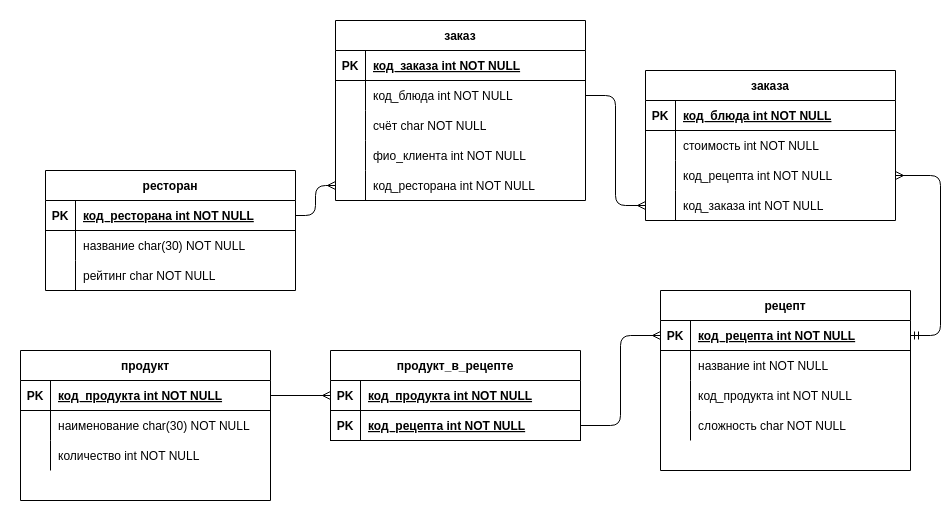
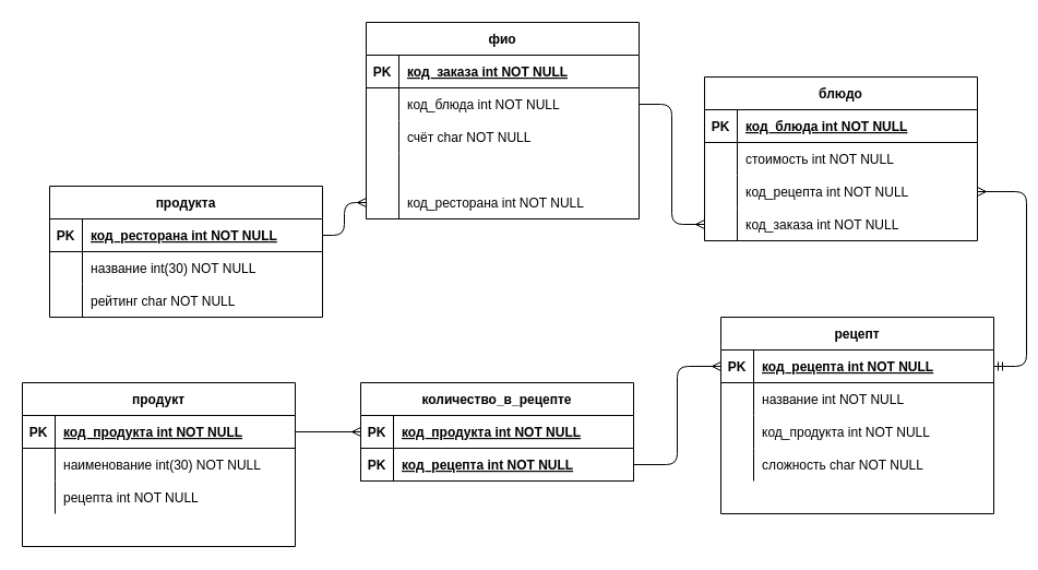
- <mxCell id="31" value="заказ" style="shape=table;startSize=30;container=1;collapsible=1;childLayout=tableLayout;fixedRows=1;rowLines=0;fontStyle=1;align=center;resizeLast=1;" parent="1" vertex="1"><mxGeometry x="335" y="20" width="250" height="180" as="geometry" /></mxCell>
+ <mxCell id="31" value="фио" style="shape=table;startSize=30;container=1;collapsible=1;childLayout=tableLayout;fixedRows=1;rowLines=0;fontStyle=1;align=center;resizeLast=1;" parent="1" vertex="1"><mxGeometry x="335" y="20" width="250" height="180" as="geometry" /></mxCell>
- <mxCell id="3" value="заказа" style="shape=table;startSize=30;container=1;collapsible=1;childLayout=tableLayout;fixedRows=1;rowLines=0;fontStyle=1;align=center;resizeLast=1;" parent="1" vertex="1"><mxGeometry x="645" y="70" width="250" height="150" as="geometry" /></mxCell>
+ <mxCell id="3" value="блюдо" style="shape=table;startSize=30;container=1;collapsible=1;childLayout=tableLayout;fixedRows=1;rowLines=0;fontStyle=1;align=center;resizeLast=1;" parent="1" vertex="1"><mxGeometry x="645" y="70" width="250" height="150" as="geometry" /></mxCell>
- <mxCell id="43" value="фио_клиента int NOT NULL" style="shape=partialRectangle;overflow=hidden;connectable=0;fillColor=none;top=0;left=0;bottom=0;right=0;align=left;spacingLeft=6;" parent="41" vertex="1"><mxGeometry x="30" width="220" height="30" as="geometry"><mxRectangle width="220" height="30" as="alternateBounds" /></mxGeometry></mxCell>
- <mxCell id="59" value="ресторан" style="shape=table;startSize=30;container=1;collapsible=1;childLayout=tableLayout;fixedRows=1;rowLines=0;fontStyle=1;align=center;resizeLast=1;" parent="1" vertex="1"><mxGeometry x="45" y="170" width="250" height="120" as="geometry" /></mxCell>
+ <mxCell id="59" value="продукта" style="shape=table;startSize=30;container=1;collapsible=1;childLayout=tableLayout;fixedRows=1;rowLines=0;fontStyle=1;align=center;resizeLast=1;" parent="1" vertex="1"><mxGeometry x="45" y="170" width="250" height="120" as="geometry" /></mxCell>
- <mxCell id="65" value="название char(30) NOT NULL" style="shape=partialRectangle;overflow=hidden;connectable=0;fillColor=none;top=0;left=0;bottom=0;right=0;align=left;spacingLeft=6;" parent="63" vertex="1"><mxGeometry x="30" width="220" height="30" as="geometry"><mxRectangle width="220" height="30" as="alternateBounds" /></mxGeometry></mxCell>
+ <mxCell id="65" value="название int(30) NOT NULL" style="shape=partialRectangle;overflow=hidden;connectable=0;fillColor=none;top=0;left=0;bottom=0;right=0;align=left;spacingLeft=6;" parent="63" vertex="1"><mxGeometry x="30" width="220" height="30" as="geometry"><mxRectangle width="220" height="30" as="alternateBounds" /></mxGeometry></mxCell>
- <mxCell id="70" value="продукт_в_рецепте" style="shape=table;startSize=30;container=1;collapsible=1;childLayout=tableLayout;fixedRows=1;rowLines=0;fontStyle=1;align=center;resizeLast=1;" parent="1" vertex="1"><mxGeometry x="330" y="350" width="250" height="90" as="geometry" /></mxCell>
+ <mxCell id="70" value="количество_в_рецепте" style="shape=table;startSize=30;container=1;collapsible=1;childLayout=tableLayout;fixedRows=1;rowLines=0;fontStyle=1;align=center;resizeLast=1;" parent="1" vertex="1"><mxGeometry x="330" y="350" width="250" height="90" as="geometry" /></mxCell>
- <mxCell id="53" value="наименование char(30) NOT NULL" style="shape=partialRectangle;overflow=hidden;connectable=0;fillColor=none;top=0;left=0;bottom=0;right=0;align=left;spacingLeft=6;" parent="51" vertex="1"><mxGeometry x="30" width="220" height="30" as="geometry"><mxRectangle width="220" height="30" as="alternateBounds" /></mxGeometry></mxCell>
+ <mxCell id="53" value="наименование int(30) NOT NULL" style="shape=partialRectangle;overflow=hidden;connectable=0;fillColor=none;top=0;left=0;bottom=0;right=0;align=left;spacingLeft=6;" parent="51" vertex="1"><mxGeometry x="30" width="220" height="30" as="geometry"><mxRectangle width="220" height="30" as="alternateBounds" /></mxGeometry></mxCell>
- <mxCell id="56" value="количество int NOT NULL" style="shape=partialRectangle;overflow=hidden;connectable=0;fillColor=none;top=0;left=0;bottom=0;right=0;align=left;spacingLeft=6;" parent="54" vertex="1"><mxGeometry x="30" width="220" height="30" as="geometry"><mxRectangle width="220" height="30" as="alternateBounds" /></mxGeometry></mxCell>
+ <mxCell id="56" value="рецепта int NOT NULL" style="shape=partialRectangle;overflow=hidden;connectable=0;fillColor=none;top=0;left=0;bottom=0;right=0;align=left;spacingLeft=6;" parent="54" vertex="1"><mxGeometry x="30" width="220" height="30" as="geometry"><mxRectangle width="220" height="30" as="alternateBounds" /></mxGeometry></mxCell>
